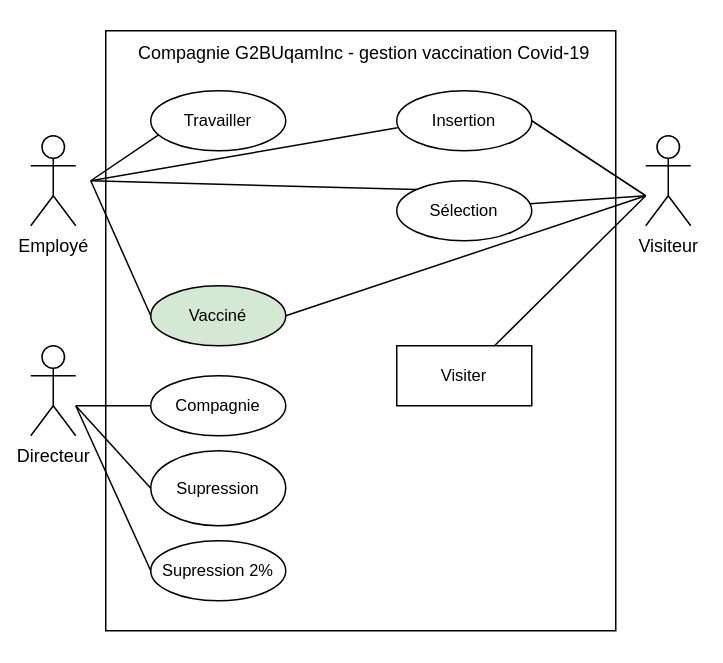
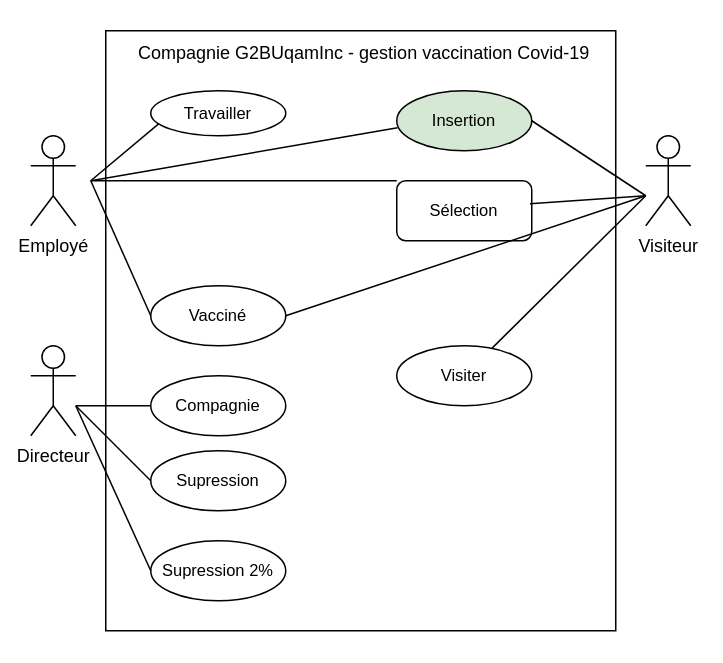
- <mxCell id="5" value="&lt;font style=&quot;font-size: 11px&quot;&gt;Travailler&lt;/font&gt;" style="ellipse;whiteSpace=wrap;html=1;" parent="1" vertex="1"><mxGeometry x="100" y="60" width="90" height="40" as="geometry" /></mxCell>
+ <mxCell id="5" value="&lt;font style=&quot;font-size: 11px&quot;&gt;Travailler&lt;/font&gt;" style="ellipse;whiteSpace=wrap;html=1;" parent="1" vertex="1"><mxGeometry x="100" y="60" width="90" height="30" as="geometry" /></mxCell>
- <mxCell id="12" value="&lt;font style=&quot;font-size: 11px&quot;&gt;Insertion&lt;/font&gt;" style="ellipse;whiteSpace=wrap;html=1;" vertex="1" parent="1"><mxGeometry x="264" y="60" width="90" height="40" as="geometry" /></mxCell>
+ <mxCell id="12" value="&lt;font style=&quot;font-size: 11px&quot;&gt;Insertion&lt;/font&gt;" style="ellipse;whiteSpace=wrap;html=1;fillColor=#d5e8d4;" vertex="1" parent="1"><mxGeometry x="264" y="60" width="90" height="40" as="geometry" /></mxCell>
- <mxCell id="13" value="&lt;font style=&quot;font-size: 11px&quot;&gt;Sélection&lt;/font&gt;" style="ellipse;whiteSpace=wrap;html=1;" vertex="1" parent="1"><mxGeometry x="264" y="120" width="90" height="40" as="geometry" /></mxCell>
+ <mxCell id="13" value="&lt;font style=&quot;font-size: 11px&quot;&gt;Sélection&lt;/font&gt;" style="whiteSpace=wrap;html=1;rounded=1;" vertex="1" parent="1"><mxGeometry x="264" y="120" width="90" height="40" as="geometry" /></mxCell>
- <mxCell id="7" value="&lt;font style=&quot;font-size: 11px&quot;&gt;Vacciné&lt;/font&gt;" style="ellipse;whiteSpace=wrap;html=1;fillColor=#d5e8d4;" parent="1" vertex="1"><mxGeometry x="100" y="190" width="90" height="40" as="geometry" /></mxCell>
+ <mxCell id="7" value="&lt;font style=&quot;font-size: 11px&quot;&gt;Vacciné&lt;/font&gt;" style="ellipse;whiteSpace=wrap;html=1;" parent="1" vertex="1"><mxGeometry x="100" y="190" width="90" height="40" as="geometry" /></mxCell>
- <mxCell id="10" value="&lt;font style=&quot;font-size: 11px&quot;&gt;Visiter&lt;/font&gt;" style="whiteSpace=wrap;html=1;rounded=0;" vertex="1" parent="1"><mxGeometry x="264" y="230" width="90" height="40" as="geometry" /></mxCell>
+ <mxCell id="10" value="&lt;font style=&quot;font-size: 11px&quot;&gt;Visiter&lt;/font&gt;" style="ellipse;whiteSpace=wrap;html=1;" vertex="1" parent="1"><mxGeometry x="264" y="230" width="90" height="40" as="geometry" /></mxCell>
- <mxCell id="21" value="&lt;font style=&quot;font-size: 11px&quot;&gt;Supression&lt;br&gt;&lt;/font&gt;" style="ellipse;whiteSpace=wrap;html=1;" vertex="1" parent="1"><mxGeometry x="100" y="300" width="90" height="50" as="geometry" /></mxCell>
+ <mxCell id="21" value="&lt;font style=&quot;font-size: 11px&quot;&gt;Supression&lt;br&gt;&lt;/font&gt;" style="ellipse;whiteSpace=wrap;html=1;" vertex="1" parent="1"><mxGeometry x="100" y="300" width="90" height="40" as="geometry" /></mxCell>
